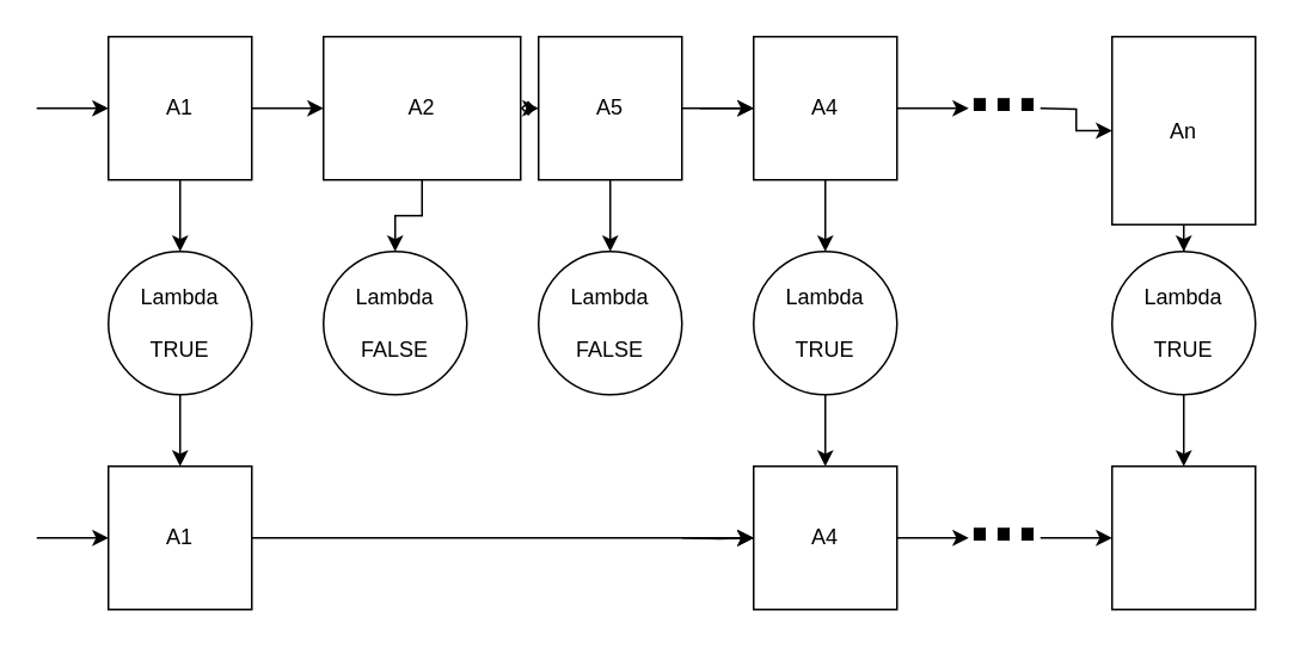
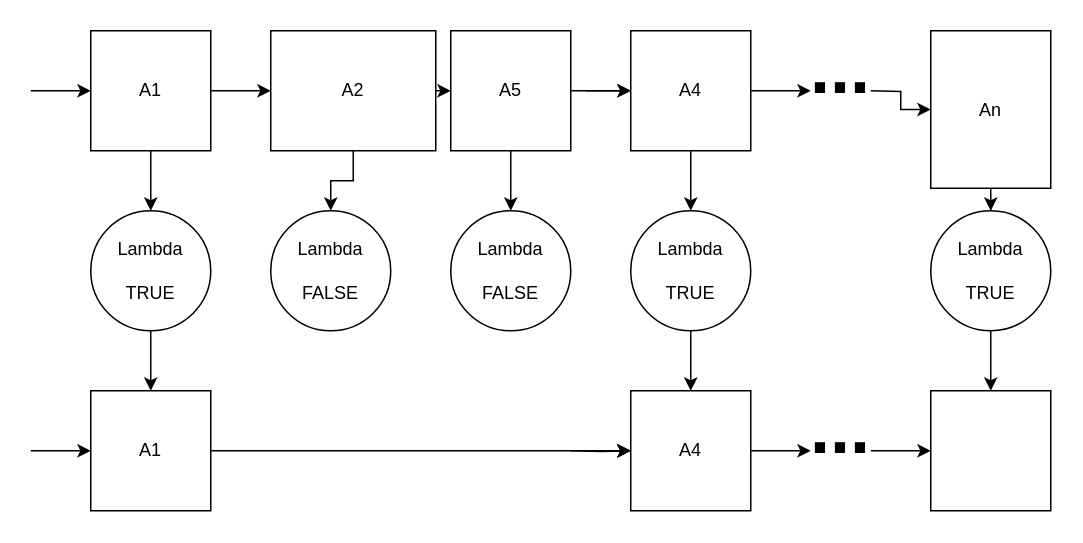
- <mxCell id="8" style="edgeStyle=orthogonalEdgeStyle;rounded=0;orthogonalLoop=1;jettySize=auto;html=1;exitX=0;exitY=0.5;exitDx=0;exitDy=0;entryX=1;entryY=0.5;entryDx=0;entryDy=0;startArrow=classic;startFill=1;endArrow=diamond;endFill=0;" edge="1" parent="1" source="11" target="7"><mxGeometry relative="1" as="geometry" /></mxCell>
+ <mxCell id="8" style="edgeStyle=orthogonalEdgeStyle;rounded=0;orthogonalLoop=1;jettySize=auto;html=1;exitX=0;exitY=0.5;exitDx=0;exitDy=0;entryX=1;entryY=0.5;entryDx=0;entryDy=0;startArrow=classic;startFill=1;endArrow=none;endFill=0;" edge="1" parent="1" source="11" target="7"><mxGeometry relative="1" as="geometry" /></mxCell>
